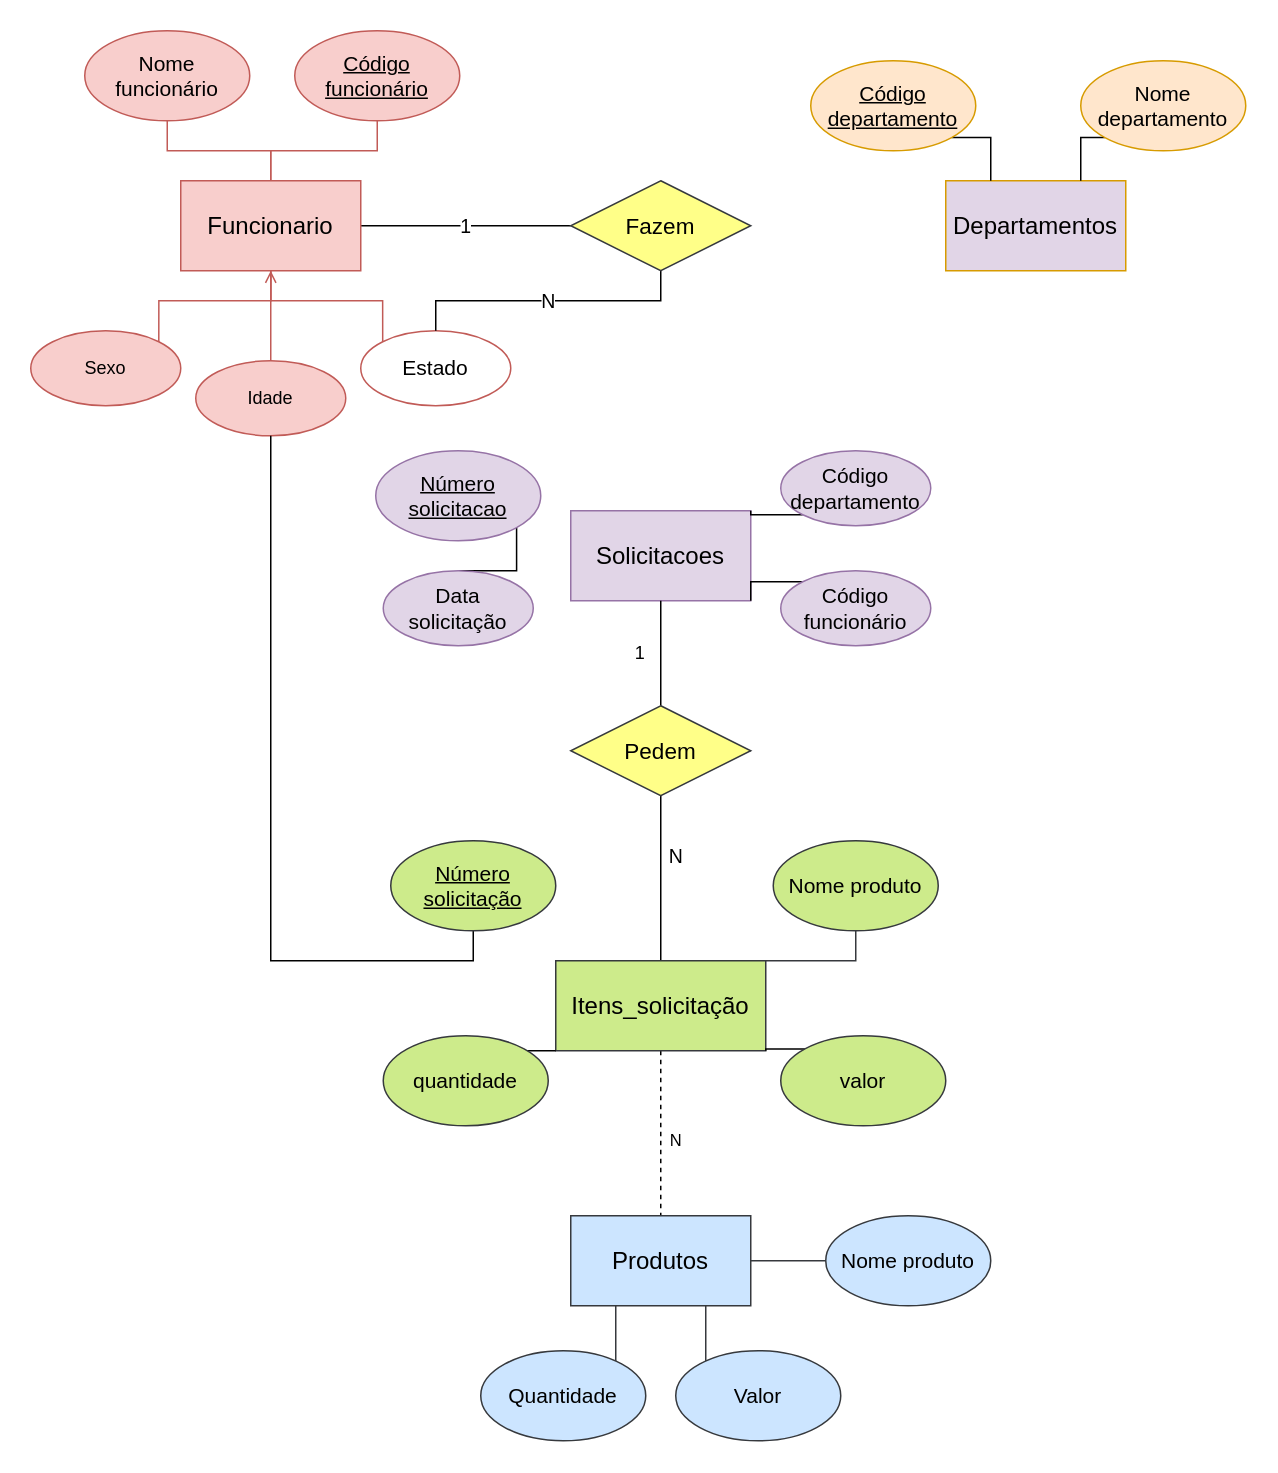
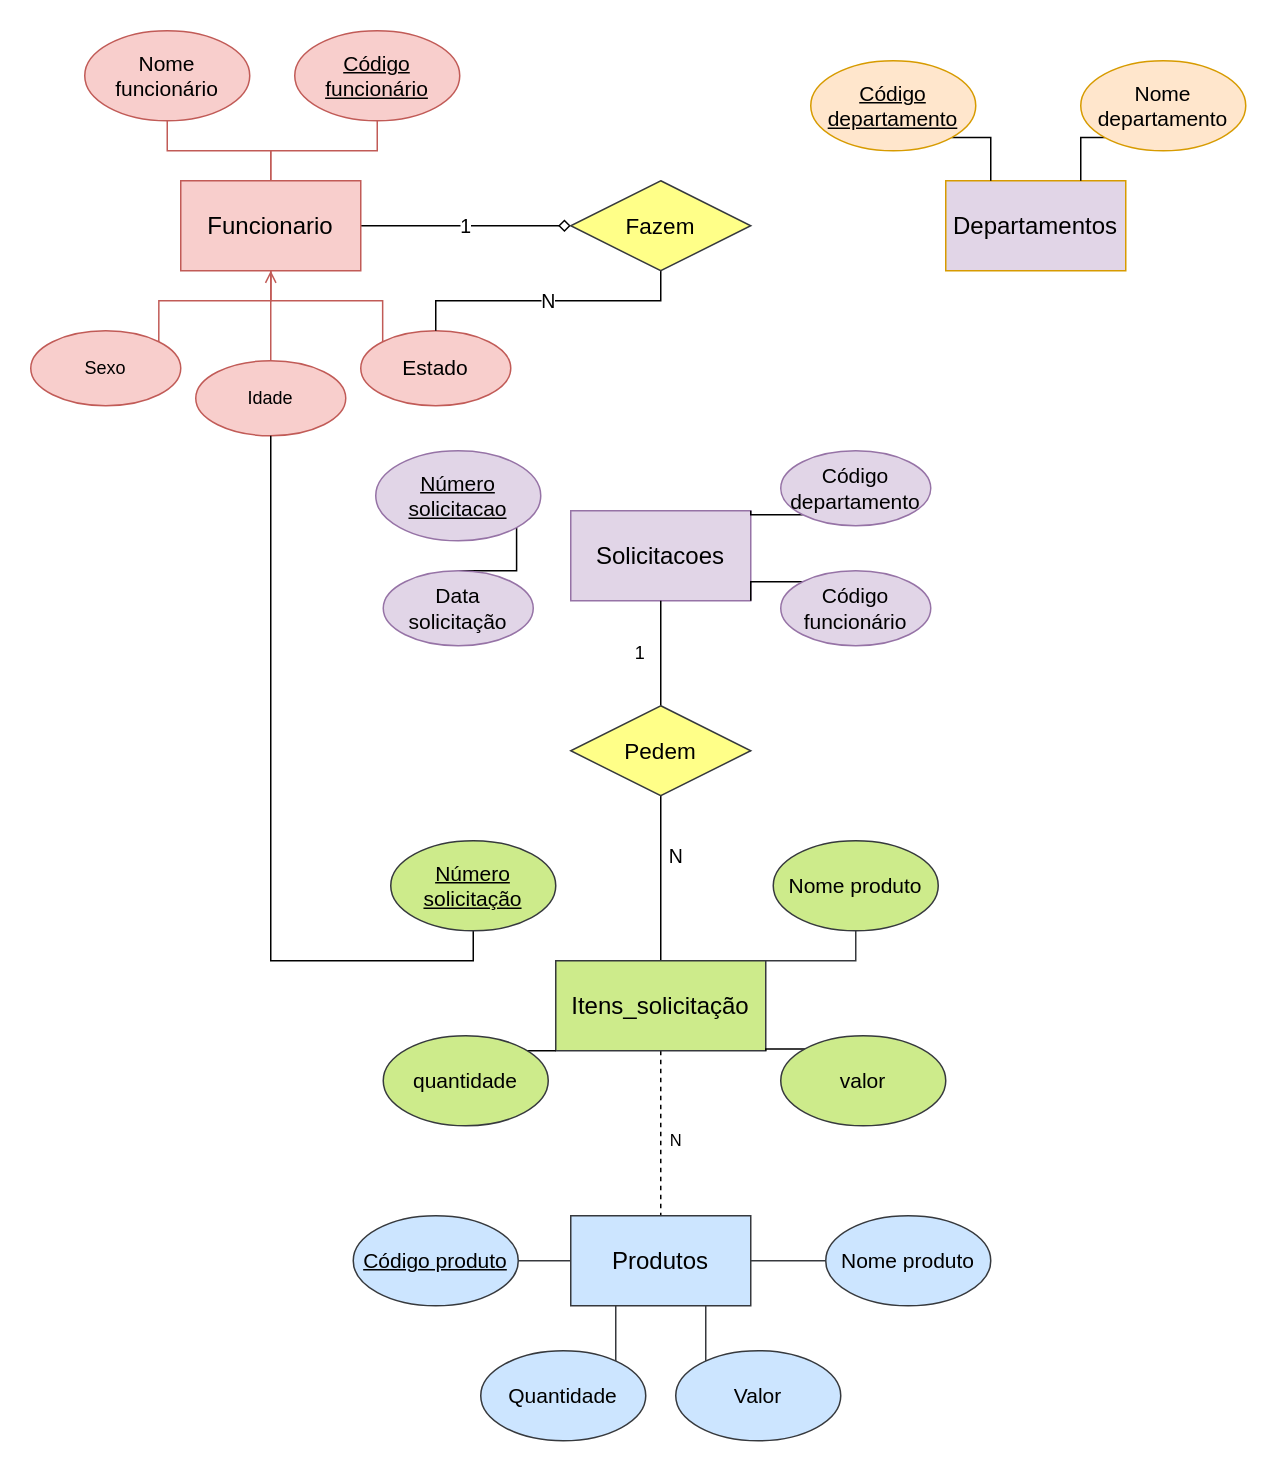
- <mxCell id="2" value="1" style="edgeStyle=orthogonalEdgeStyle;rounded=0;orthogonalLoop=1;jettySize=auto;html=1;exitX=1;exitY=0.5;exitDx=0;exitDy=0;entryX=0;entryY=0.5;entryDx=0;entryDy=0;endArrow=none;endFill=0;fontSize=13;" parent="1" source="3" target="29" edge="1"><mxGeometry relative="1" as="geometry"><mxPoint as="offset" /></mxGeometry></mxCell>
+ <mxCell id="2" value="1" style="edgeStyle=orthogonalEdgeStyle;rounded=0;orthogonalLoop=1;jettySize=auto;html=1;exitX=1;exitY=0.5;exitDx=0;exitDy=0;entryX=0;entryY=0.5;entryDx=0;entryDy=0;endArrow=diamond;endFill=0;fontSize=13;" parent="1" source="3" target="29" edge="1"><mxGeometry relative="1" as="geometry"><mxPoint as="offset" /></mxGeometry></mxCell>
- <mxCell id="13" value="Estado" style="ellipse;whiteSpace=wrap;html=1;align=center;fontStyle=0;fontSize=14;fillColor=#ffffff;strokeColor=#c15b57;" parent="1" vertex="1"><mxGeometry x="240" y="220" width="100" height="50" as="geometry" /></mxCell>
+ <mxCell id="13" value="Estado" style="ellipse;whiteSpace=wrap;html=1;align=center;fontStyle=0;fontSize=14;fillColor=#f8cecc;strokeColor=#c15b57;" parent="1" vertex="1"><mxGeometry x="240" y="220" width="100" height="50" as="geometry" /></mxCell>
+ <mxCell id="43" value="Código produto" style="ellipse;whiteSpace=wrap;html=1;align=center;fontStyle=4;fontSize=14;fillColor=#cce5ff;strokeColor=#36393d;" parent="1" vertex="1"><mxGeometry x="235" y="810" width="110" height="60" as="geometry" /></mxCell>
+ <mxCell id="42" style="edgeStyle=orthogonalEdgeStyle;rounded=0;orthogonalLoop=1;jettySize=auto;html=1;exitX=1;exitY=0.5;exitDx=0;exitDy=0;entryX=0;entryY=0.5;entryDx=0;entryDy=0;endArrow=none;endFill=0;fillColor=#cce5ff;strokeColor=#36393d;" parent="1" source="43" target="39" edge="1"><mxGeometry relative="1" as="geometry" /></mxCell>
